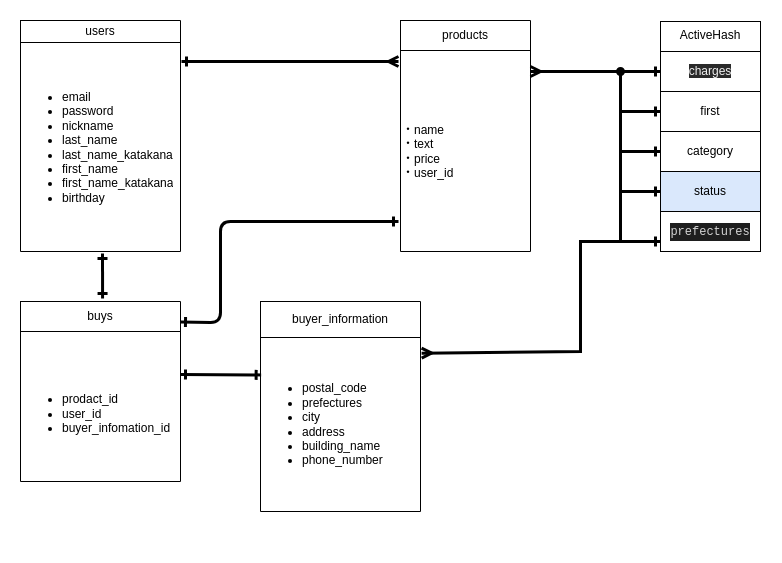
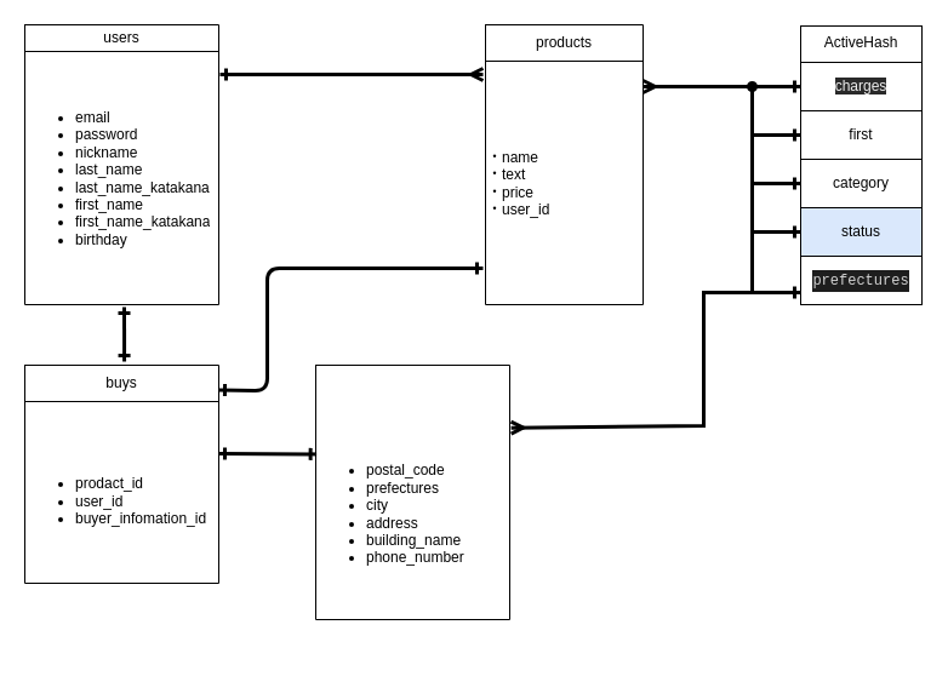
- <mxCell id="16" value="buyer_information" style="shape=partialRectangle;html=1;whiteSpace=wrap;connectable=0;overflow=hidden;fillColor=none;top=0;left=0;bottom=0;right=0;" parent="15" vertex="1"><mxGeometry width="160" height="36" as="geometry" /></mxCell>
